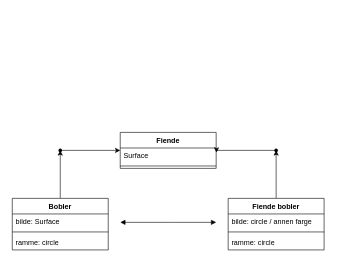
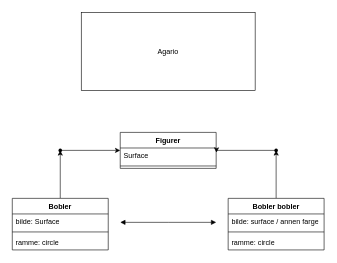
+ <mxCell id="2" value="Agario" style="html=1;whiteSpace=wrap;" vertex="1" parent="1"><mxGeometry x="135" y="20" width="290" height="130" as="geometry" /></mxCell>
- <mxCell id="14" value="Fiende" style="swimlane;fontStyle=1;align=center;verticalAlign=top;childLayout=stackLayout;horizontal=1;startSize=26;horizontalStack=0;resizeParent=1;resizeParentMax=0;resizeLast=0;collapsible=1;marginBottom=0;whiteSpace=wrap;html=1;" vertex="1" parent="1"><mxGeometry x="200" y="220" width="160" height="60" as="geometry" /></mxCell>
+ <mxCell id="14" value="Figurer" style="swimlane;fontStyle=1;align=center;verticalAlign=top;childLayout=stackLayout;horizontal=1;startSize=26;horizontalStack=0;resizeParent=1;resizeParentMax=0;resizeLast=0;collapsible=1;marginBottom=0;whiteSpace=wrap;html=1;" vertex="1" parent="1"><mxGeometry x="200" y="220" width="160" height="60" as="geometry" /></mxCell>
- <mxCell id="10" value="Fiende bobler" style="swimlane;fontStyle=1;align=center;verticalAlign=top;childLayout=stackLayout;horizontal=1;startSize=26;horizontalStack=0;resizeParent=1;resizeParentMax=0;resizeLast=0;collapsible=1;marginBottom=0;whiteSpace=wrap;html=1;" vertex="1" parent="1"><mxGeometry x="380" y="330" width="160" height="86" as="geometry" /></mxCell>
+ <mxCell id="10" value="Bobler bobler" style="swimlane;fontStyle=1;align=center;verticalAlign=top;childLayout=stackLayout;horizontal=1;startSize=26;horizontalStack=0;resizeParent=1;resizeParentMax=0;resizeLast=0;collapsible=1;marginBottom=0;whiteSpace=wrap;html=1;" vertex="1" parent="1"><mxGeometry x="380" y="330" width="160" height="86" as="geometry" /></mxCell>
- <mxCell id="11" value="bilde: circle / annen farge" style="text;strokeColor=none;fillColor=none;align=left;verticalAlign=top;spacingLeft=4;spacingRight=4;overflow=hidden;rotatable=0;points=[[0,0.5],[1,0.5]];portConstraint=eastwest;whiteSpace=wrap;html=1;" vertex="1" parent="10"><mxGeometry y="26" width="160" height="26" as="geometry" /></mxCell>
+ <mxCell id="11" value="bilde: surface / annen farge" style="text;strokeColor=none;fillColor=none;align=left;verticalAlign=top;spacingLeft=4;spacingRight=4;overflow=hidden;rotatable=0;points=[[0,0.5],[1,0.5]];portConstraint=eastwest;whiteSpace=wrap;html=1;" vertex="1" parent="10"><mxGeometry y="26" width="160" height="26" as="geometry" /></mxCell>
